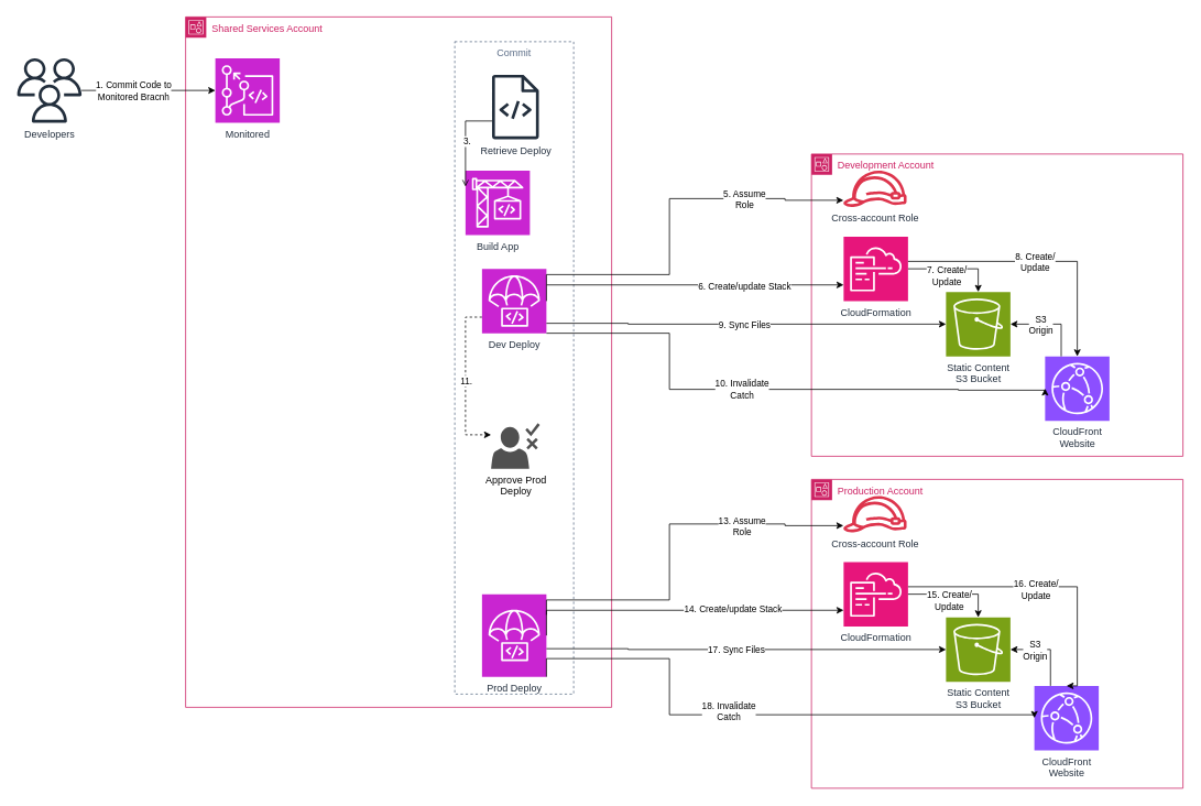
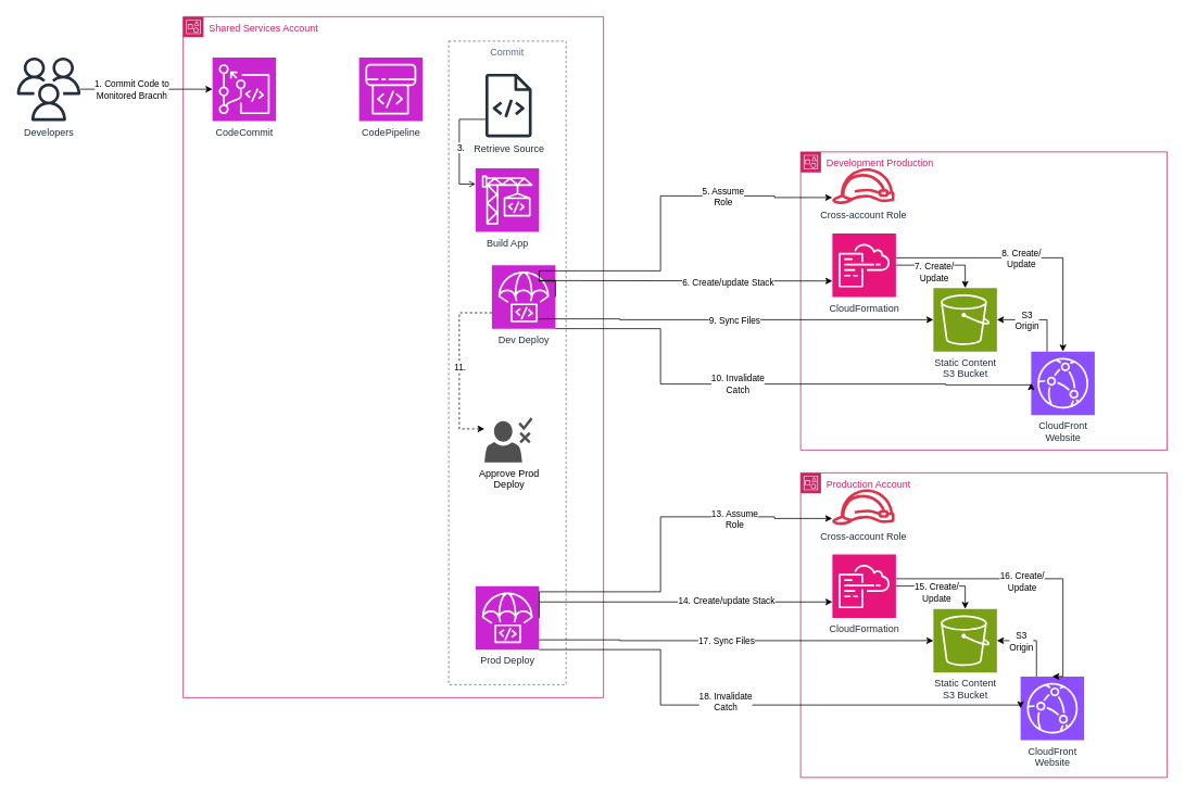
+ <mxCell id="4" value="CodePipeline" style="sketch=0;points=[[0,0,0],[0.25,0,0],[0.5,0,0],[0.75,0,0],[1,0,0],[0,1,0],[0.25,1,0],[0.5,1,0],[0.75,1,0],[1,1,0],[0,0.25,0],[0,0.5,0],[0,0.75,0],[1,0.25,0],[1,0.5,0],[1,0.75,0]];outlineConnect=0;fontColor=#232F3E;fillColor=#C925D1;strokeColor=#ffffff;dashed=0;verticalLabelPosition=bottom;verticalAlign=top;align=center;html=1;fontSize=12;fontStyle=0;aspect=fixed;shape=mxgraph.aws4.resourceIcon;resIcon=mxgraph.aws4.codepipeline;" parent="2" vertex="1"><mxGeometry x="216" y="50" width="78" height="78" as="geometry" /></mxCell>
- <mxCell id="3" value="Monitored" style="sketch=0;points=[[0,0,0],[0.25,0,0],[0.5,0,0],[0.75,0,0],[1,0,0],[0,1,0],[0.25,1,0],[0.5,1,0],[0.75,1,0],[1,1,0],[0,0.25,0],[0,0.5,0],[0,0.75,0],[1,0.25,0],[1,0.5,0],[1,0.75,0]];outlineConnect=0;fontColor=#232F3E;fillColor=#C925D1;strokeColor=#ffffff;dashed=0;verticalLabelPosition=bottom;verticalAlign=top;align=center;html=1;fontSize=12;fontStyle=0;aspect=fixed;shape=mxgraph.aws4.resourceIcon;resIcon=mxgraph.aws4.codecommit;" parent="2" vertex="1"><mxGeometry x="36" y="50" width="78" height="78" as="geometry" /></mxCell>
+ <mxCell id="3" value="CodeCommit" style="sketch=0;points=[[0,0,0],[0.25,0,0],[0.5,0,0],[0.75,0,0],[1,0,0],[0,1,0],[0.25,1,0],[0.5,1,0],[0.75,1,0],[1,1,0],[0,0.25,0],[0,0.5,0],[0,0.75,0],[1,0.25,0],[1,0.5,0],[1,0.75,0]];outlineConnect=0;fontColor=#232F3E;fillColor=#C925D1;strokeColor=#ffffff;dashed=0;verticalLabelPosition=bottom;verticalAlign=top;align=center;html=1;fontSize=12;fontStyle=0;aspect=fixed;shape=mxgraph.aws4.resourceIcon;resIcon=mxgraph.aws4.codecommit;" parent="2" vertex="1"><mxGeometry x="36" y="50" width="78" height="78" as="geometry" /></mxCell>
- <mxCell id="6" value="Retrieve Deploy" style="sketch=0;outlineConnect=0;fontColor=#232F3E;gradientColor=none;fillColor=#232F3D;strokeColor=none;dashed=0;verticalLabelPosition=bottom;verticalAlign=top;align=center;html=1;fontSize=12;fontStyle=0;aspect=fixed;pointerEvents=1;shape=mxgraph.aws4.source_code;" parent="2" vertex="1"><mxGeometry x="371" y="70" width="57" height="78" as="geometry" /></mxCell>
+ <mxCell id="6" value="Retrieve Source" style="sketch=0;outlineConnect=0;fontColor=#232F3E;gradientColor=none;fillColor=#232F3D;strokeColor=none;dashed=0;verticalLabelPosition=bottom;verticalAlign=top;align=center;html=1;fontSize=12;fontStyle=0;aspect=fixed;pointerEvents=1;shape=mxgraph.aws4.source_code;" parent="2" vertex="1"><mxGeometry x="371" y="70" width="57" height="78" as="geometry" /></mxCell>
- <mxCell id="34" value="Development Account" style="points=[[0,0],[0.25,0],[0.5,0],[0.75,0],[1,0],[1,0.25],[1,0.5],[1,0.75],[1,1],[0.75,1],[0.5,1],[0.25,1],[0,1],[0,0.75],[0,0.5],[0,0.25]];outlineConnect=0;gradientColor=none;html=1;whiteSpace=wrap;fontSize=12;fontStyle=0;container=1;pointerEvents=0;collapsible=0;recursiveResize=0;shape=mxgraph.aws4.group;grIcon=mxgraph.aws4.group_account;strokeColor=#CD2264;fillColor=none;verticalAlign=top;align=left;spacingLeft=30;fontColor=#CD2264;dashed=0;" parent="2" vertex="1"><mxGeometry x="758" y="166" width="450" height="366" as="geometry" /></mxCell>
+ <mxCell id="34" value="Development Production" style="points=[[0,0],[0.25,0],[0.5,0],[0.75,0],[1,0],[1,0.25],[1,0.5],[1,0.75],[1,1],[0.75,1],[0.5,1],[0.25,1],[0,1],[0,0.75],[0,0.5],[0,0.25]];outlineConnect=0;gradientColor=none;html=1;whiteSpace=wrap;fontSize=12;fontStyle=0;container=1;pointerEvents=0;collapsible=0;recursiveResize=0;shape=mxgraph.aws4.group;grIcon=mxgraph.aws4.group_account;strokeColor=#CD2264;fillColor=none;verticalAlign=top;align=left;spacingLeft=30;fontColor=#CD2264;dashed=0;" parent="2" vertex="1"><mxGeometry x="758" y="166" width="450" height="366" as="geometry" /></mxCell>
- <mxCell id="7" value="Build App" style="sketch=0;points=[[0,0,0],[0.25,0,0],[0.5,0,0],[0.75,0,0],[1,0,0],[0,1,0],[0.25,1,0],[0.5,1,0],[0.75,1,0],[1,1,0],[0,0.25,0],[0,0.5,0],[0,0.75,0],[1,0.25,0],[1,0.5,0],[1,0.75,0]];outlineConnect=0;fontColor=#232F3E;fillColor=#C925D1;strokeColor=#ffffff;dashed=0;verticalLabelPosition=bottom;verticalAlign=top;align=center;html=1;fontSize=12;fontStyle=0;aspect=fixed;shape=mxgraph.aws4.resourceIcon;resIcon=mxgraph.aws4.codebuild;" parent="2" vertex="1"><mxGeometry x="339" y="186" width="78" height="78" as="geometry" /></mxCell>
+ <mxCell id="7" value="Build App" style="sketch=0;points=[[0,0,0],[0.25,0,0],[0.5,0,0],[0.75,0,0],[1,0,0],[0,1,0],[0.25,1,0],[0.5,1,0],[0.75,1,0],[1,1,0],[0,0.25,0],[0,0.5,0],[0,0.75,0],[1,0.25,0],[1,0.5,0],[1,0.75,0]];outlineConnect=0;fontColor=#232F3E;fillColor=#C925D1;strokeColor=#ffffff;dashed=0;verticalLabelPosition=bottom;verticalAlign=top;align=center;html=1;fontSize=12;fontStyle=0;aspect=fixed;shape=mxgraph.aws4.resourceIcon;resIcon=mxgraph.aws4.codebuild;" parent="2" vertex="1"><mxGeometry x="359" y="186" width="78" height="78" as="geometry" /></mxCell>
- <mxCell id="33" value="Dev Deploy" style="sketch=0;points=[[0,0,0],[0.25,0,0],[0.5,0,0],[0.75,0,0],[1,0,0],[0,1,0],[0.25,1,0],[0.5,1,0],[0.75,1,0],[1,1,0],[0,0.25,0],[0,0.5,0],[0,0.75,0],[1,0.25,0],[1,0.5,0],[1,0.75,0]];outlineConnect=0;fontColor=#232F3E;fillColor=#C925D1;strokeColor=#ffffff;dashed=0;verticalLabelPosition=bottom;verticalAlign=top;align=center;html=1;fontSize=12;fontStyle=0;aspect=fixed;shape=mxgraph.aws4.resourceIcon;resIcon=mxgraph.aws4.codedeploy;" parent="2" vertex="1"><mxGeometry x="359" y="305" width="78" height="78" as="geometry" /></mxCell>
+ <mxCell id="33" value="Dev Deploy" style="sketch=0;points=[[0,0,0],[0.25,0,0],[0.5,0,0],[0.75,0,0],[1,0,0],[0,1,0],[0.25,1,0],[0.5,1,0],[0.75,1,0],[1,1,0],[0,0.25,0],[0,0.5,0],[0,0.75,0],[1,0.25,0],[1,0.5,0],[1,0.75,0]];outlineConnect=0;fontColor=#232F3E;fillColor=#C925D1;strokeColor=#ffffff;dashed=0;verticalLabelPosition=bottom;verticalAlign=top;align=center;html=1;fontSize=12;fontStyle=0;aspect=fixed;shape=mxgraph.aws4.resourceIcon;resIcon=mxgraph.aws4.codedeploy;" parent="2" vertex="1"><mxGeometry x="379" y="305" width="78" height="78" as="geometry" /></mxCell>
- <mxCell id="11" value="Prod Deploy" style="sketch=0;points=[[0,0,0],[0.25,0,0],[0.5,0,0],[0.75,0,0],[1,0,0],[0,1,0],[0.25,1,0],[0.5,1,0],[0.75,1,0],[1,1,0],[0,0.25,0],[0,0.5,0],[0,0.75,0],[1,0.25,0],[1,0.5,0],[1,0.75,0]];outlineConnect=0;fontColor=#232F3E;fillColor=#C925D1;strokeColor=#ffffff;dashed=0;verticalLabelPosition=bottom;verticalAlign=top;align=center;html=1;fontSize=12;fontStyle=0;aspect=fixed;shape=mxgraph.aws4.resourceIcon;resIcon=mxgraph.aws4.codedeploy;" parent="2" vertex="1"><mxGeometry x="359" y="699" width="78" height="100" as="geometry" /></mxCell>
+ <mxCell id="11" value="Prod Deploy" style="sketch=0;points=[[0,0,0],[0.25,0,0],[0.5,0,0],[0.75,0,0],[1,0,0],[0,1,0],[0.25,1,0],[0.5,1,0],[0.75,1,0],[1,1,0],[0,0.25,0],[0,0.5,0],[0,0.75,0],[1,0.25,0],[1,0.5,0],[1,0.75,0]];outlineConnect=0;fontColor=#232F3E;fillColor=#C925D1;strokeColor=#ffffff;dashed=0;verticalLabelPosition=bottom;verticalAlign=top;align=center;html=1;fontSize=12;fontStyle=0;aspect=fixed;shape=mxgraph.aws4.resourceIcon;resIcon=mxgraph.aws4.codedeploy;" parent="2" vertex="1"><mxGeometry x="359" y="699" width="78" height="78" as="geometry" /></mxCell>
